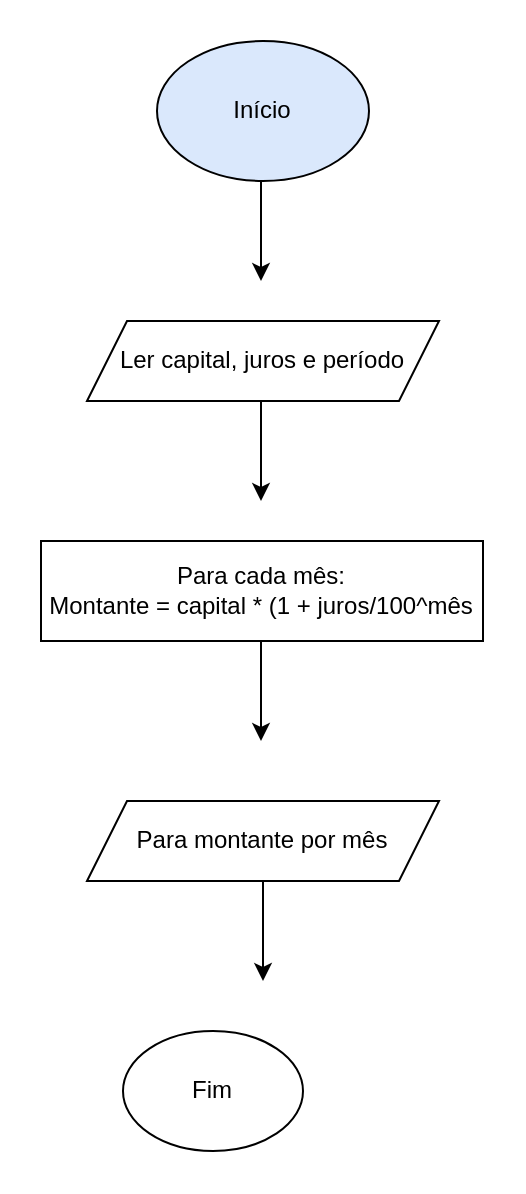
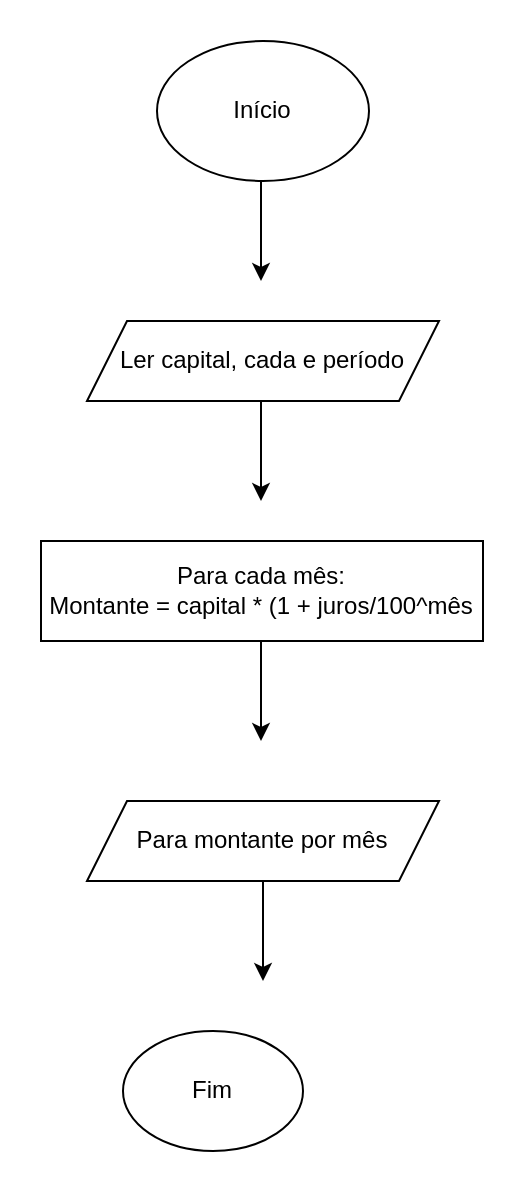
- <mxCell id="2" value="Início" style="ellipse;whiteSpace=wrap;html=1;fillColor=#dae8fc;" vertex="1" parent="1"><mxGeometry x="78" y="20" width="106" height="70" as="geometry" /></mxCell>
+ <mxCell id="2" value="Início" style="ellipse;whiteSpace=wrap;html=1;" vertex="1" parent="1"><mxGeometry x="78" y="20" width="106" height="70" as="geometry" /></mxCell>
- <mxCell id="4" value="Ler capital, juros e período" style="shape=parallelogram;perimeter=parallelogramPerimeter;whiteSpace=wrap;html=1;fixedSize=1;" vertex="1" parent="1"><mxGeometry x="43" y="160" width="176" height="40" as="geometry" /></mxCell>
+ <mxCell id="4" value="Ler capital, cada e período" style="shape=parallelogram;perimeter=parallelogramPerimeter;whiteSpace=wrap;html=1;fixedSize=1;" vertex="1" parent="1"><mxGeometry x="43" y="160" width="176" height="40" as="geometry" /></mxCell>
